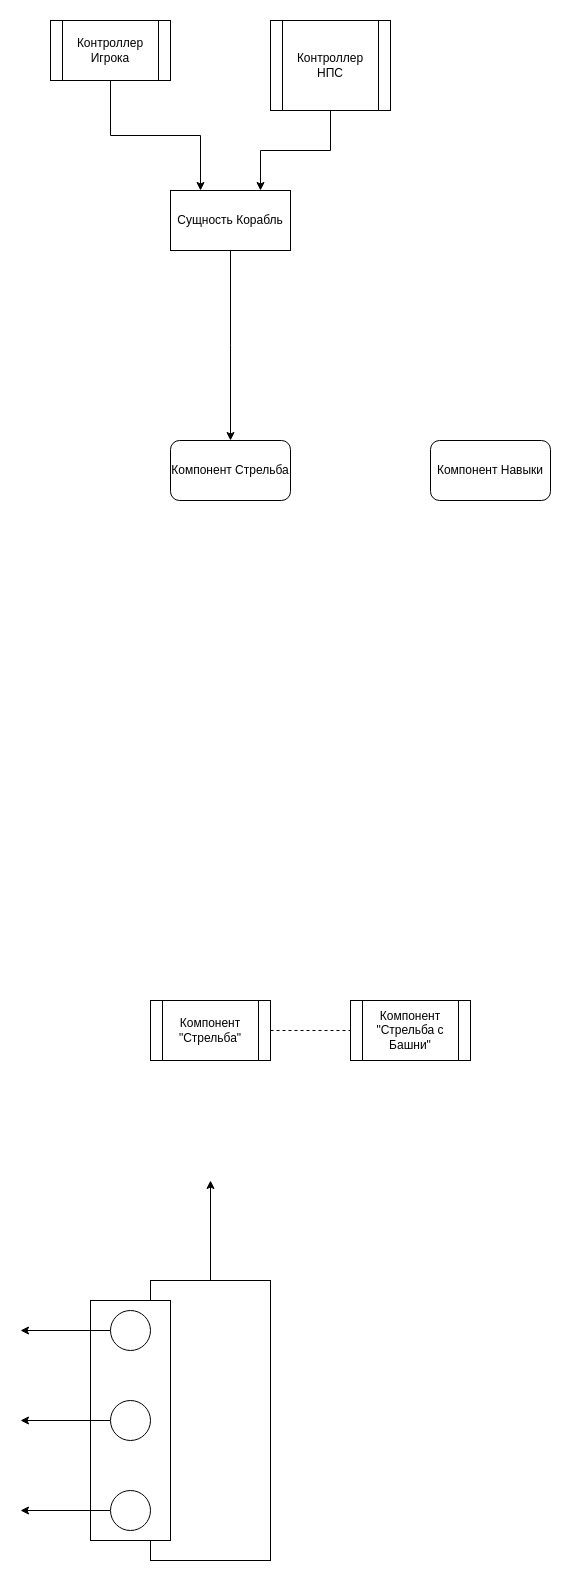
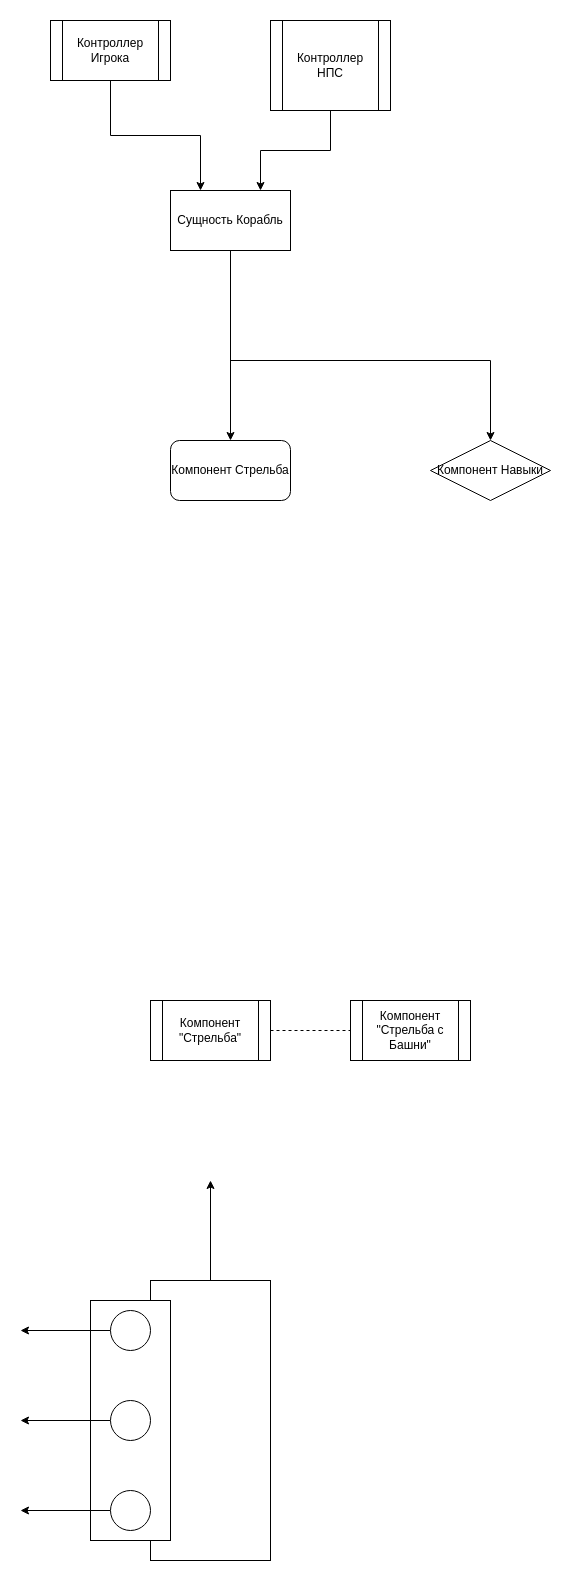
+ <mxCell id="3" style="edgeStyle=orthogonalEdgeStyle;rounded=0;orthogonalLoop=1;jettySize=auto;html=1;entryX=0.5;entryY=0;entryDx=0;entryDy=0;" parent="1" source="4" target="5" edge="1"><mxGeometry relative="1" as="geometry"><Array as="points"><mxPoint x="230" y="360" /><mxPoint x="490" y="360" /></Array></mxGeometry></mxCell>
- <mxCell id="5" value="Компонент Навыки&lt;br&gt;" style="rounded=1;whiteSpace=wrap;html=1;" parent="1" vertex="1"><mxGeometry x="430" y="440" width="120" height="60" as="geometry" /></mxCell>
+ <mxCell id="5" value="Компонент Навыки&lt;br&gt;" style="rhombus;whiteSpace=wrap;html=1;" parent="1" vertex="1"><mxGeometry x="430" y="440" width="120" height="60" as="geometry" /></mxCell>
